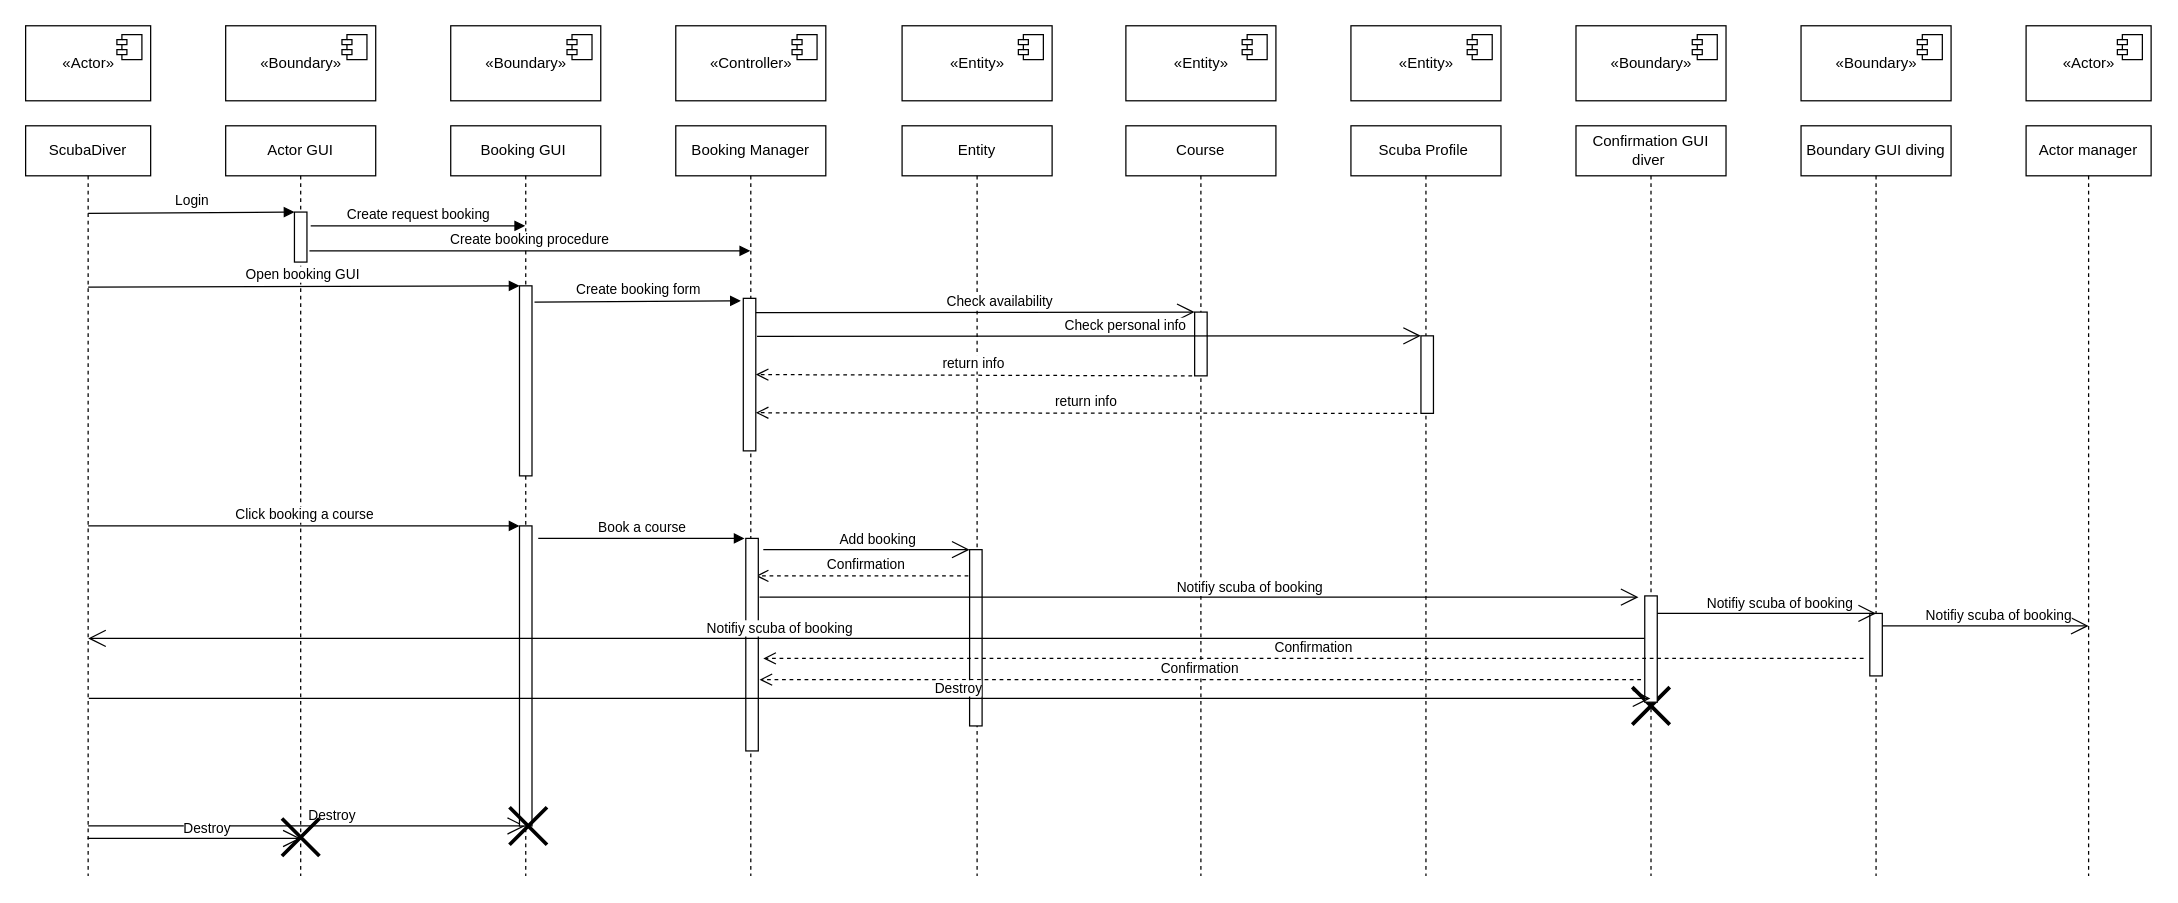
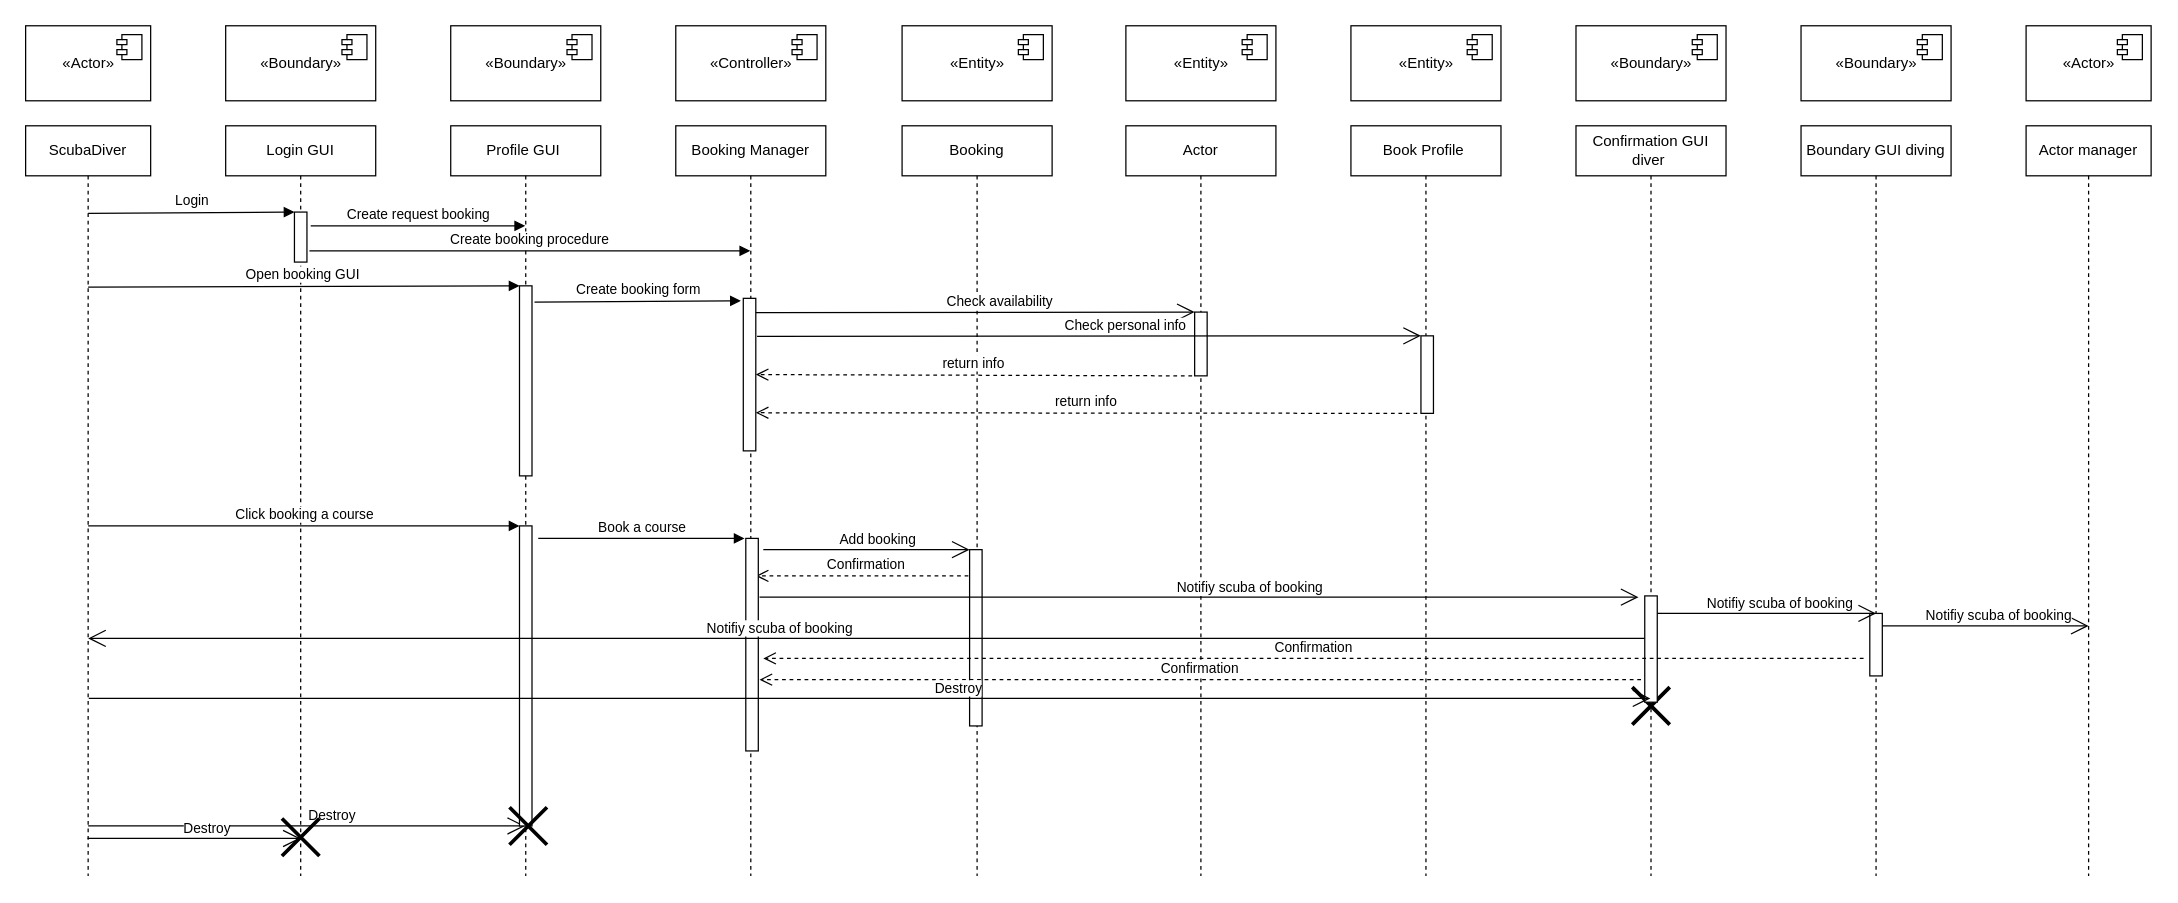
- <mxCell id="13" value="Actor GUI" style="shape=umlLifeline;perimeter=lifelinePerimeter;whiteSpace=wrap;html=1;container=1;collapsible=0;recursiveResize=0;outlineConnect=0;" parent="1" vertex="1"><mxGeometry x="180" y="100" width="120" height="600" as="geometry" /></mxCell>
+ <mxCell id="13" value="Login GUI" style="shape=umlLifeline;perimeter=lifelinePerimeter;whiteSpace=wrap;html=1;container=1;collapsible=0;recursiveResize=0;outlineConnect=0;" parent="1" vertex="1"><mxGeometry x="180" y="100" width="120" height="600" as="geometry" /></mxCell>
- <mxCell id="7" value="Booking GUI&amp;nbsp;" style="shape=umlLifeline;perimeter=lifelinePerimeter;whiteSpace=wrap;html=1;container=1;collapsible=0;recursiveResize=0;outlineConnect=0;" parent="1" vertex="1"><mxGeometry x="360" y="100" width="120" height="600" as="geometry" /></mxCell>
+ <mxCell id="7" value="Profile GUI&amp;nbsp;" style="shape=umlLifeline;perimeter=lifelinePerimeter;whiteSpace=wrap;html=1;container=1;collapsible=0;recursiveResize=0;outlineConnect=0;" parent="1" vertex="1"><mxGeometry x="360" y="100" width="120" height="600" as="geometry" /></mxCell>
- <mxCell id="18" value="Entity" style="shape=umlLifeline;perimeter=lifelinePerimeter;whiteSpace=wrap;html=1;container=1;collapsible=0;recursiveResize=0;outlineConnect=0;" parent="1" vertex="1"><mxGeometry x="721" y="100" width="120" height="600" as="geometry" /></mxCell>
+ <mxCell id="18" value="Booking" style="shape=umlLifeline;perimeter=lifelinePerimeter;whiteSpace=wrap;html=1;container=1;collapsible=0;recursiveResize=0;outlineConnect=0;" parent="1" vertex="1"><mxGeometry x="721" y="100" width="120" height="600" as="geometry" /></mxCell>
- <mxCell id="22" value="Course" style="shape=umlLifeline;perimeter=lifelinePerimeter;whiteSpace=wrap;html=1;container=1;collapsible=0;recursiveResize=0;outlineConnect=0;" parent="1" vertex="1"><mxGeometry x="900" y="100" width="120" height="600" as="geometry" /></mxCell>
+ <mxCell id="22" value="Actor" style="shape=umlLifeline;perimeter=lifelinePerimeter;whiteSpace=wrap;html=1;container=1;collapsible=0;recursiveResize=0;outlineConnect=0;" parent="1" vertex="1"><mxGeometry x="900" y="100" width="120" height="600" as="geometry" /></mxCell>
- <mxCell id="25" value="Scuba Profile&amp;nbsp;" style="shape=umlLifeline;perimeter=lifelinePerimeter;whiteSpace=wrap;html=1;container=1;collapsible=0;recursiveResize=0;outlineConnect=0;" parent="1" vertex="1"><mxGeometry x="1080" y="100" width="120" height="600" as="geometry" /></mxCell>
+ <mxCell id="25" value="Book Profile&amp;nbsp;" style="shape=umlLifeline;perimeter=lifelinePerimeter;whiteSpace=wrap;html=1;container=1;collapsible=0;recursiveResize=0;outlineConnect=0;" parent="1" vertex="1"><mxGeometry x="1080" y="100" width="120" height="600" as="geometry" /></mxCell>
